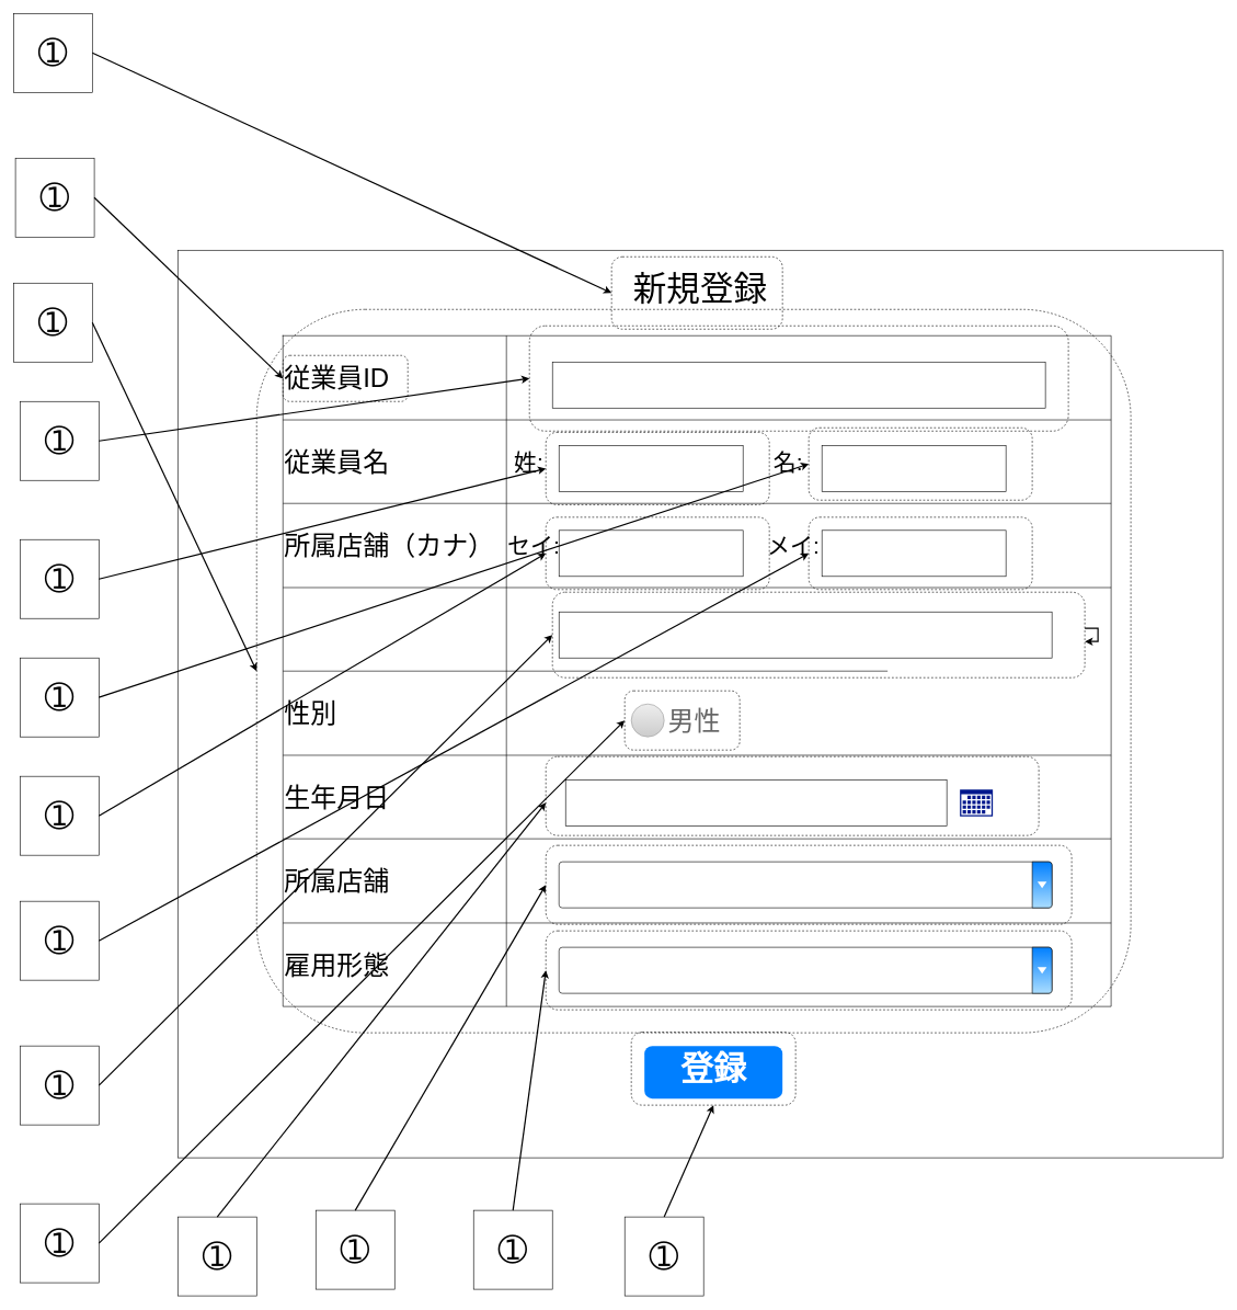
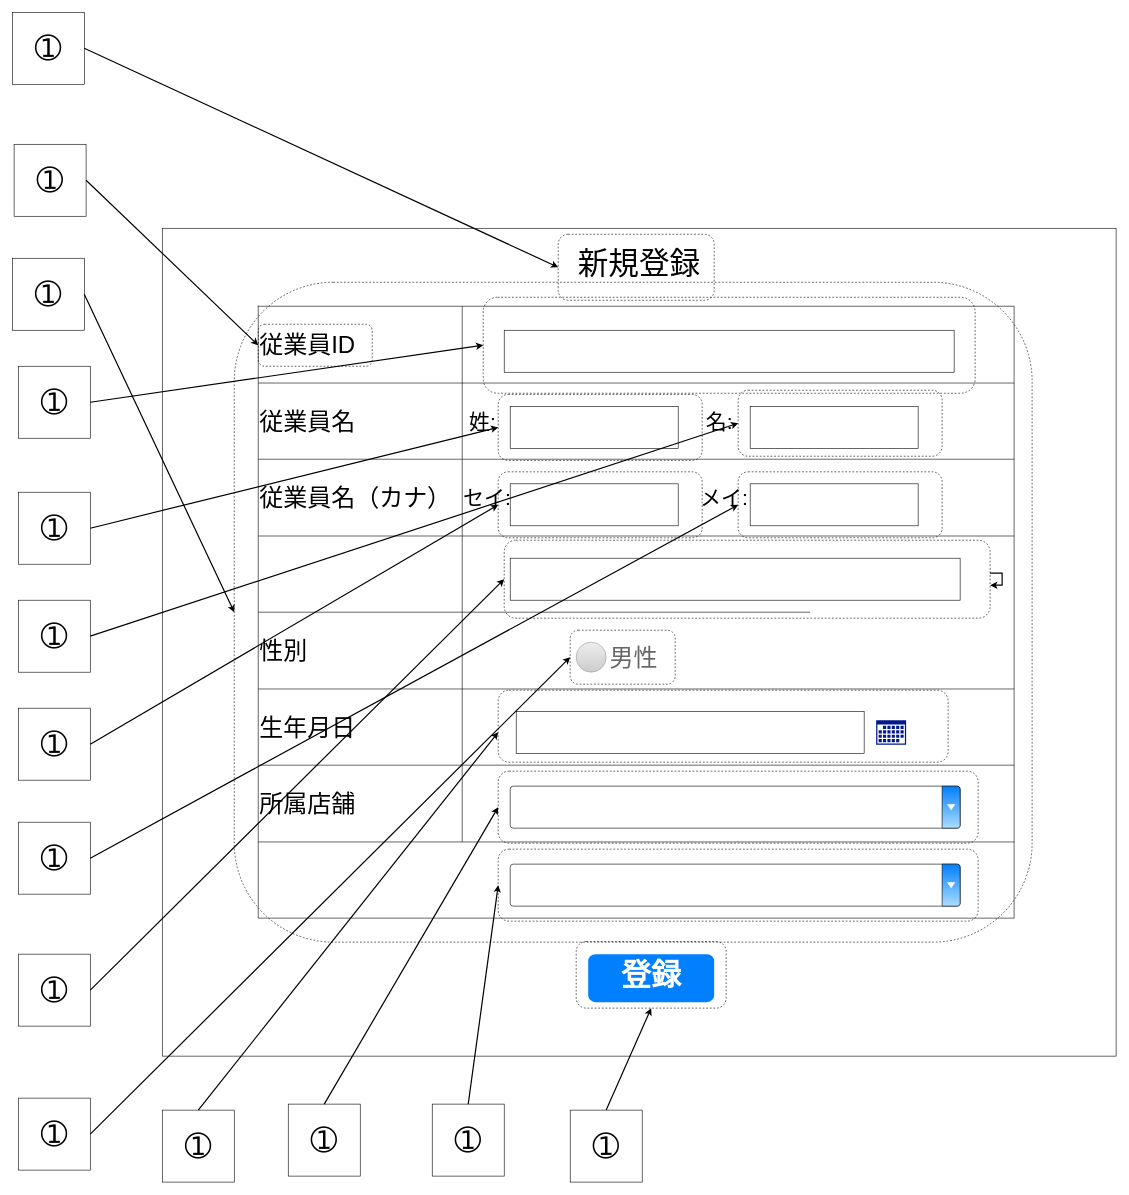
- <mxCell id="12" value="&lt;font style=&quot;font-size: 40px;&quot;&gt;所属店舗（カナ）&lt;/font&gt;" style="shape=partialRectangle;html=1;whiteSpace=wrap;connectable=0;overflow=hidden;fillColor=none;top=0;left=0;bottom=0;right=0;pointerEvents=1;fontColor=default;strokeColor=default;verticalAlign=middle;align=left;spacingTop=2;spacingBottom=2;fontSize=40;" parent="11" vertex="1"><mxGeometry width="340" height="128" as="geometry"><mxRectangle width="340" height="128" as="alternateBounds" /></mxGeometry></mxCell>
+ <mxCell id="12" value="&lt;font style=&quot;font-size: 40px;&quot;&gt;従業員名（カナ）&lt;/font&gt;" style="shape=partialRectangle;html=1;whiteSpace=wrap;connectable=0;overflow=hidden;fillColor=none;top=0;left=0;bottom=0;right=0;pointerEvents=1;fontColor=default;strokeColor=default;verticalAlign=middle;align=left;spacingTop=2;spacingBottom=2;fontSize=40;" parent="11" vertex="1"><mxGeometry width="340" height="128" as="geometry"><mxRectangle width="340" height="128" as="alternateBounds" /></mxGeometry></mxCell>
- <mxCell id="26" value="&lt;font style=&quot;font-size: 40px;&quot;&gt;雇用形態&lt;/font&gt;" style="shape=partialRectangle;html=1;whiteSpace=wrap;connectable=0;overflow=hidden;fillColor=none;top=0;left=0;bottom=0;right=0;pointerEvents=1;fontColor=default;strokeColor=default;verticalAlign=middle;align=left;spacingTop=2;spacingBottom=2;fontSize=40;" parent="25" vertex="1"><mxGeometry width="340" height="127" as="geometry"><mxRectangle width="340" height="127" as="alternateBounds" /></mxGeometry></mxCell>
